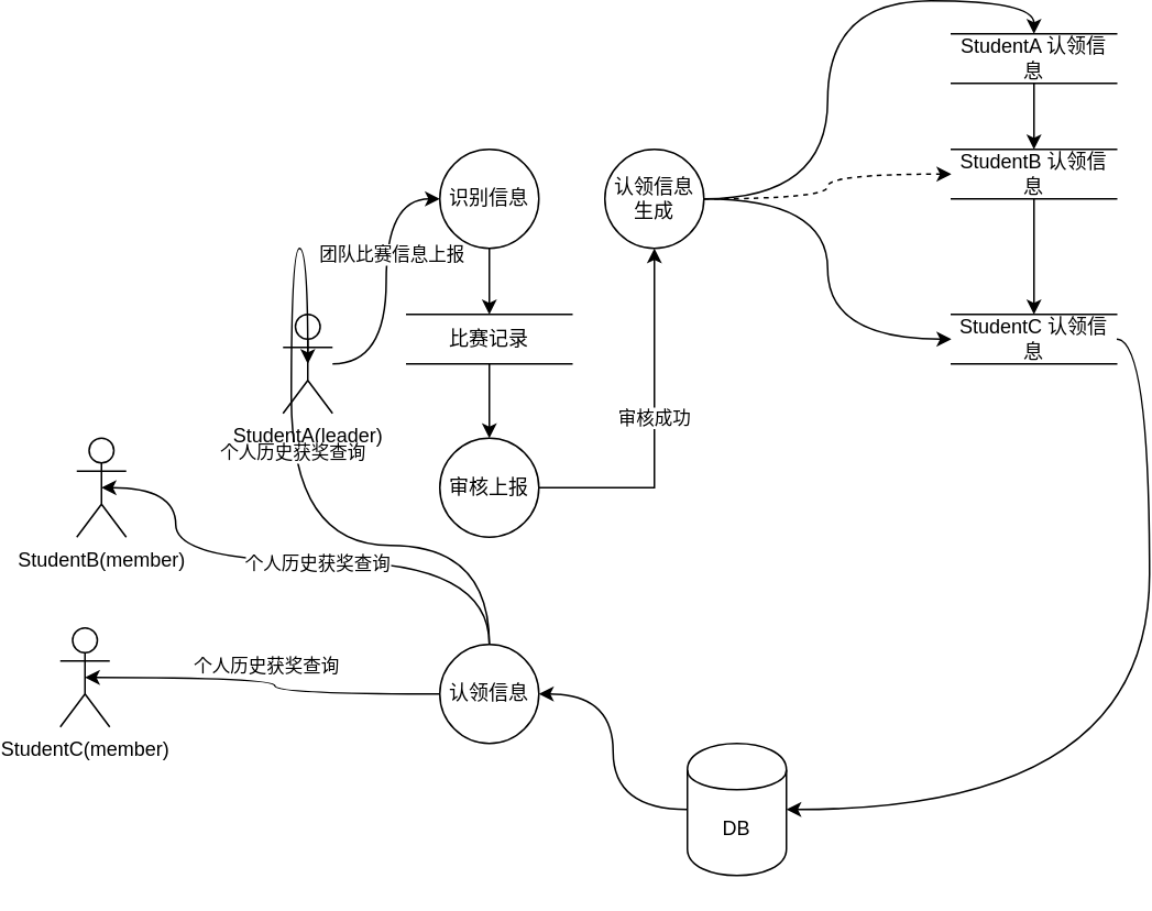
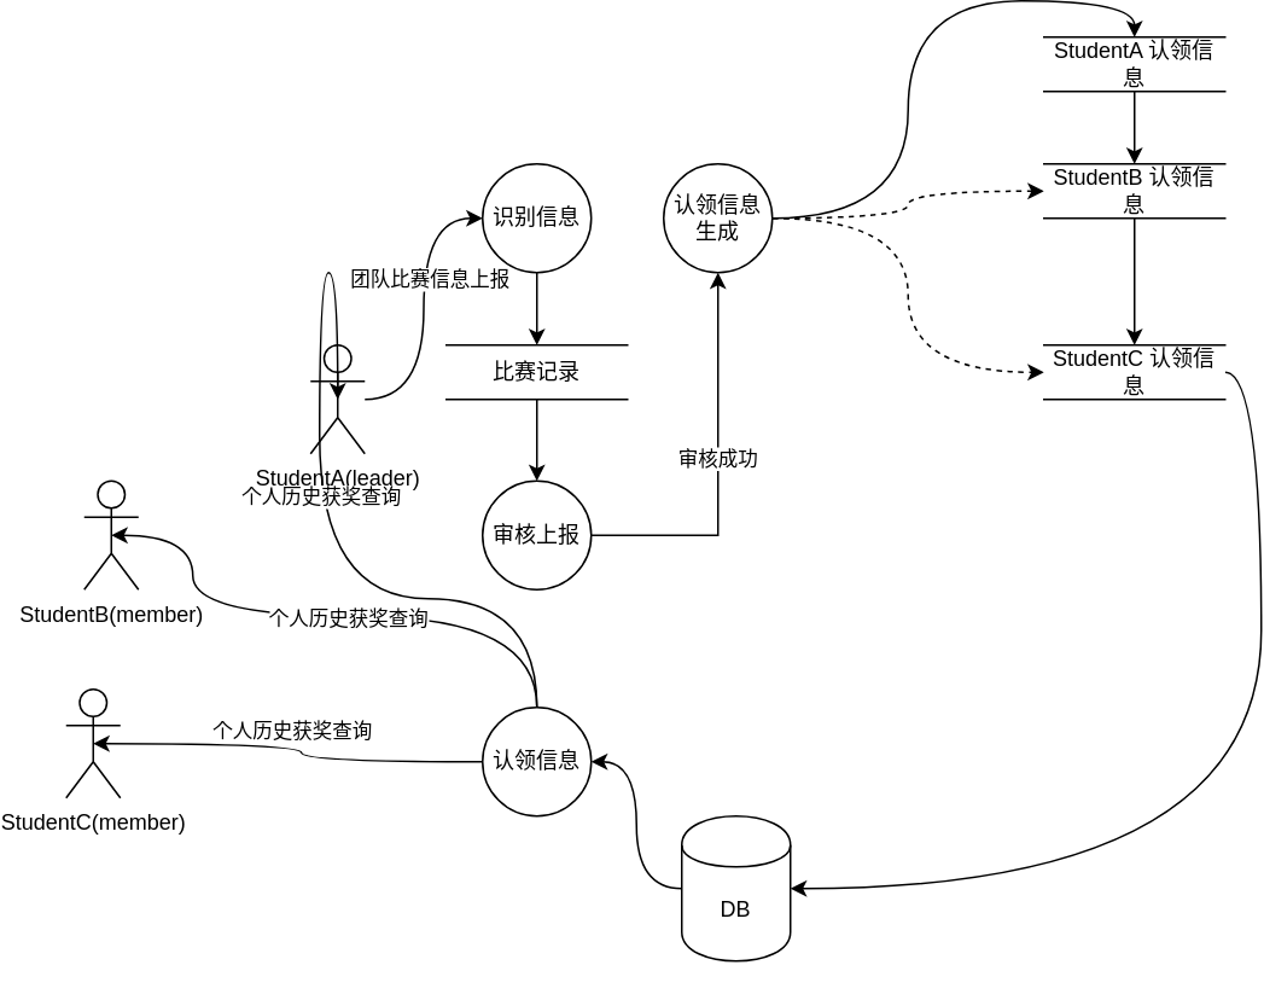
- <mxCell id="7" style="edgeStyle=orthogonalEdgeStyle;rounded=0;orthogonalLoop=1;jettySize=auto;html=1;entryX=0;entryY=0.5;entryDx=0;entryDy=0;curved=1;exitX=0.5;exitY=0;exitDx=0;exitDy=0;" edge="1" parent="1" source="21" target="15"><mxGeometry relative="1" as="geometry"><mxPoint x="480" y="290.004" as="sourcePoint" /></mxGeometry></mxCell>
+ <mxCell id="7" style="edgeStyle=orthogonalEdgeStyle;rounded=0;orthogonalLoop=1;jettySize=auto;html=1;entryX=0;entryY=0.5;entryDx=0;entryDy=0;curved=1;exitX=0.5;exitY=0;exitDx=0;exitDy=0;dashed=1;" edge="1" parent="1" source="21" target="15"><mxGeometry relative="1" as="geometry"><mxPoint x="480" y="290.004" as="sourcePoint" /></mxGeometry></mxCell>
- <mxCell id="23" value="DB" style="shape=cylinder;whiteSpace=wrap;html=1;boundedLbl=1;backgroundOutline=1;" vertex="1" parent="1"><mxGeometry x="400" y="450" width="60" height="80" as="geometry" /></mxCell>
+ <mxCell id="23" value="DB" style="shape=cylinder;whiteSpace=wrap;html=1;boundedLbl=1;backgroundOutline=1;" vertex="1" parent="1"><mxGeometry x="360" y="450" width="60" height="80" as="geometry" /></mxCell>
